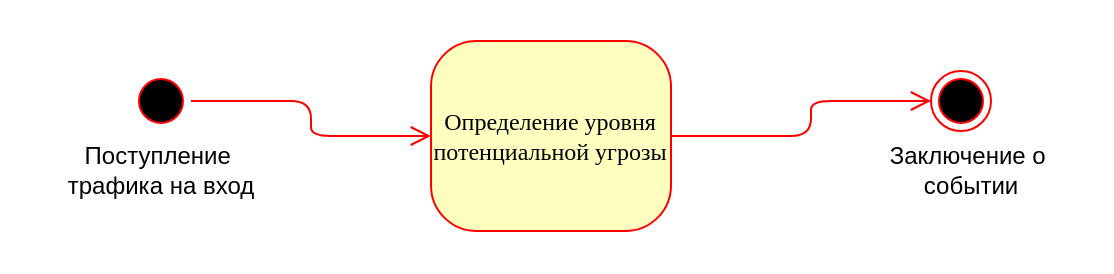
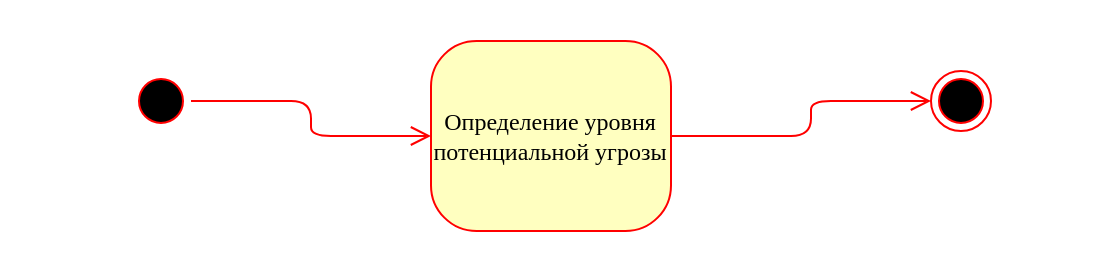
- <mxCell id="7" value="Поступление&amp;nbsp;&lt;div&gt;трафика на вход&lt;/div&gt;" style="text;html=1;align=center;verticalAlign=middle;resizable=0;points=[];autosize=1;strokeColor=none;fillColor=none;" vertex="1" parent="1"><mxGeometry x="20" y="65" width="120" height="40" as="geometry" /></mxCell>
- <mxCell id="8" value="Заключение о&amp;nbsp;&lt;div&gt;событии&lt;/div&gt;" style="text;html=1;align=center;verticalAlign=middle;resizable=0;points=[];autosize=1;strokeColor=none;fillColor=none;" vertex="1" parent="1"><mxGeometry x="435" y="65" width="100" height="40" as="geometry" /></mxCell>
